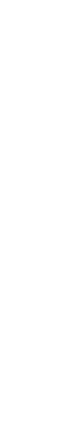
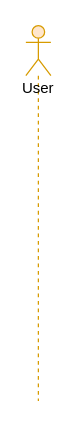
+ <mxCell id="2" value="User" style="shape=umlLifeline;participant=umlActor;perimeter=lifelinePerimeter;whiteSpace=wrap;html=1;container=1;collapsible=0;recursiveResize=0;verticalAlign=top;spacingTop=36;outlineConnect=0;fillColor=#ffe6cc;strokeColor=#d79b00;" vertex="1" parent="1"><mxGeometry x="20" y="20" width="20" height="300" as="geometry" /></mxCell>
